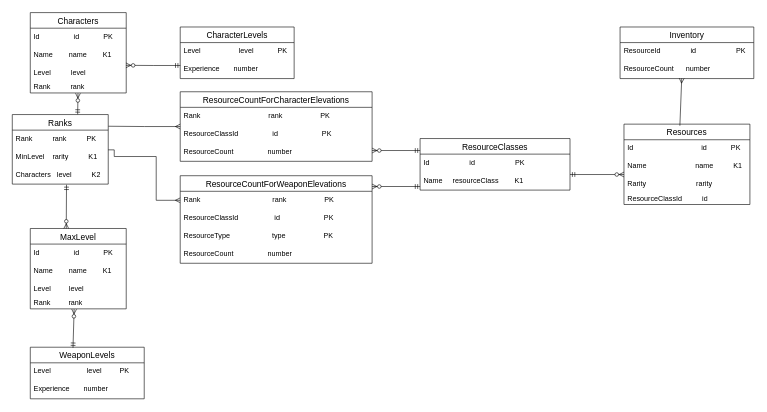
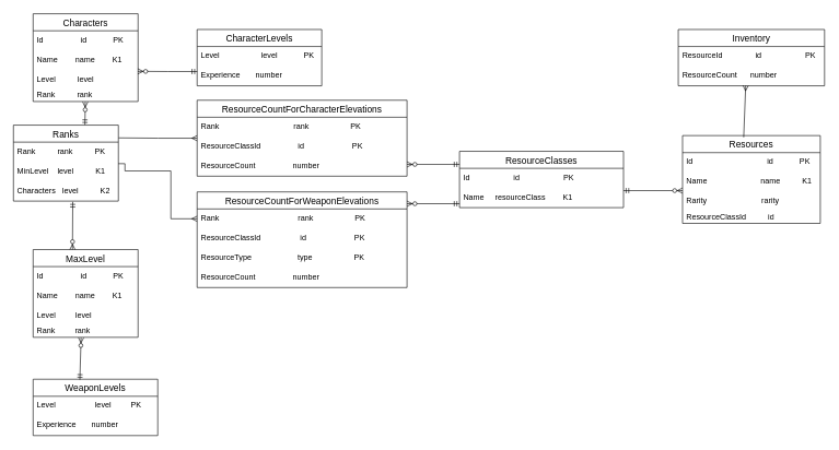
- <mxCell id="49" value="MinLevel&amp;nbsp; &amp;nbsp; rarity&amp;nbsp; &amp;nbsp; &amp;nbsp; &amp;nbsp; &amp;nbsp; K1" style="text;strokeColor=none;fillColor=none;spacingLeft=4;spacingRight=4;overflow=hidden;rotatable=0;points=[[0,0.5],[1,0.5]];portConstraint=eastwest;fontSize=12;whiteSpace=wrap;html=1;" parent="47" vertex="1"><mxGeometry y="56" width="160" height="30" as="geometry" /></mxCell>
+ <mxCell id="49" value="MinLevel&amp;nbsp; &amp;nbsp; level&amp;nbsp; &amp;nbsp; &amp;nbsp; &amp;nbsp; &amp;nbsp; K1" style="text;strokeColor=none;fillColor=none;spacingLeft=4;spacingRight=4;overflow=hidden;rotatable=0;points=[[0,0.5],[1,0.5]];portConstraint=eastwest;fontSize=12;whiteSpace=wrap;html=1;" parent="47" vertex="1"><mxGeometry y="56" width="160" height="30" as="geometry" /></mxCell>
